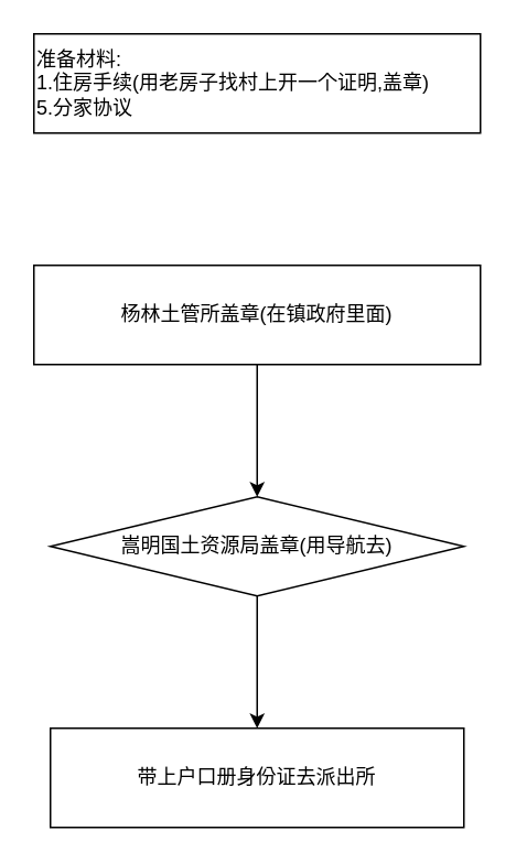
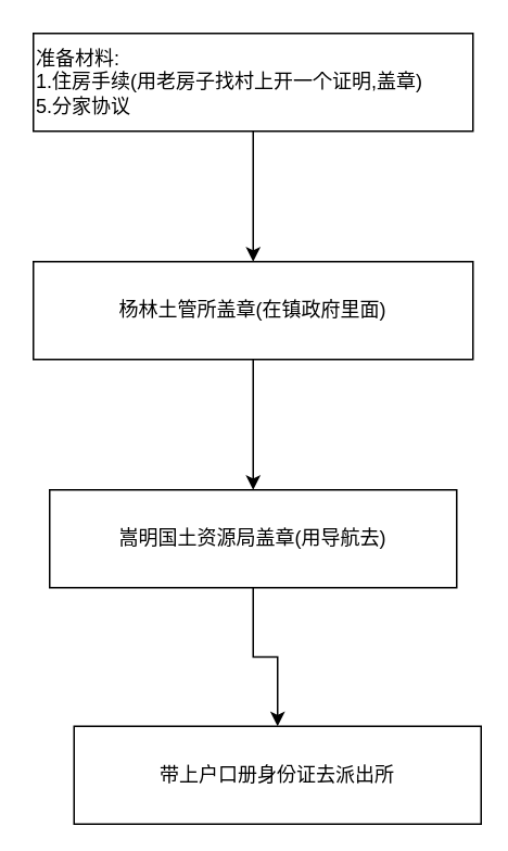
+ <mxCell id="2" value="" style="edgeStyle=orthogonalEdgeStyle;rounded=0;orthogonalLoop=1;jettySize=auto;html=1;" edge="1" parent="1" source="3" target="5"><mxGeometry relative="1" as="geometry" /></mxCell>
- <mxCell id="7" value="嵩明国土资源局盖章(用导航去)" style="rhombus;whiteSpace=wrap;html=1;align=center;" vertex="1" parent="1"><mxGeometry x="30" y="300" width="250" height="60" as="geometry" /></mxCell>
+ <mxCell id="7" value="嵩明国土资源局盖章(用导航去)" style="whiteSpace=wrap;html=1;rounded=0;align=center;" vertex="1" parent="1"><mxGeometry x="30" y="300" width="250" height="60" as="geometry" /></mxCell>
- <mxCell id="8" value="带上户口册身份证去派出所" style="whiteSpace=wrap;html=1;rounded=0;" vertex="1" parent="1"><mxGeometry x="30" y="440" width="250" height="60" as="geometry" /></mxCell>
+ <mxCell id="8" value="带上户口册身份证去派出所" style="whiteSpace=wrap;html=1;rounded=0;" vertex="1" parent="1"><mxGeometry x="45" y="445" width="250" height="60" as="geometry" /></mxCell>
